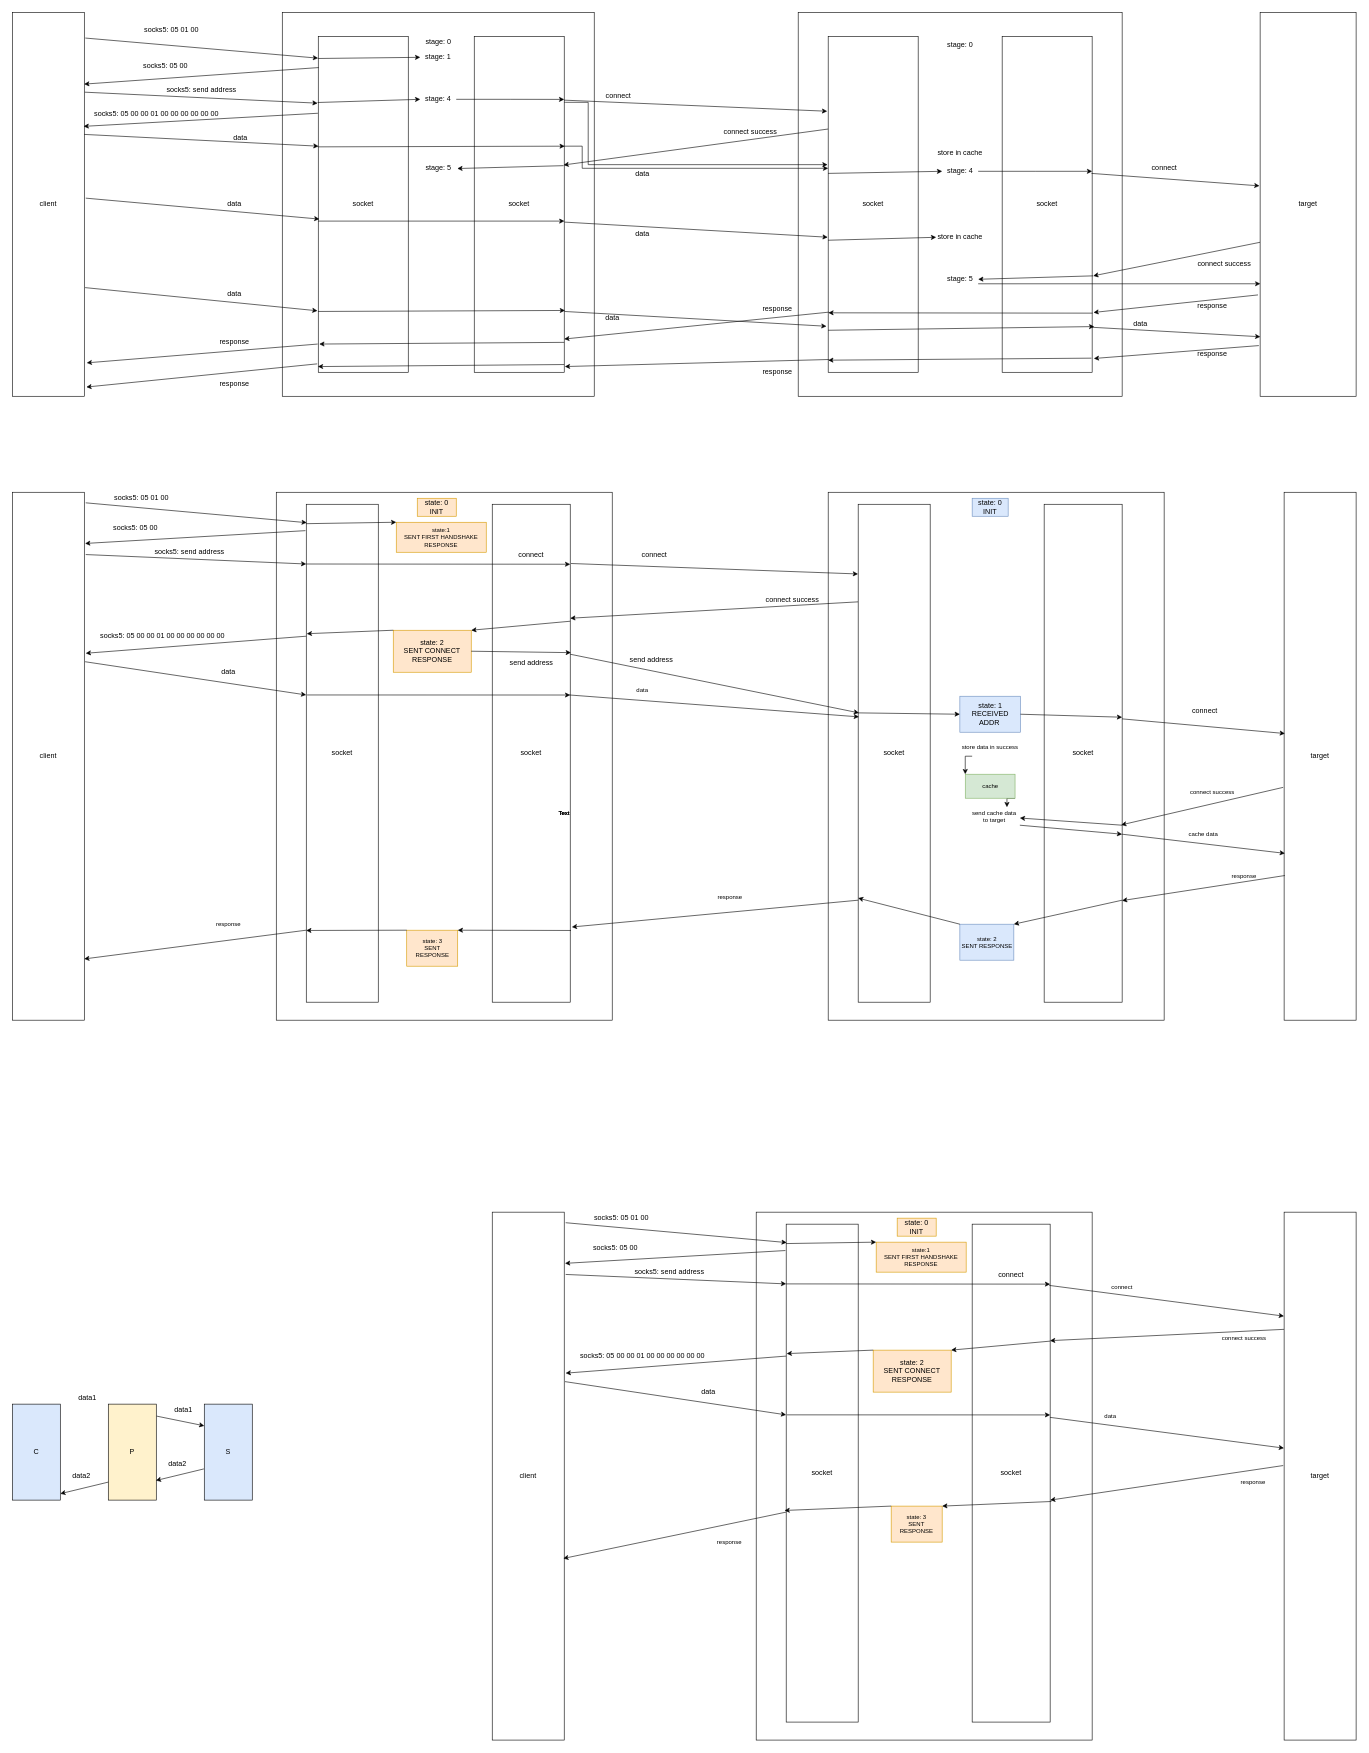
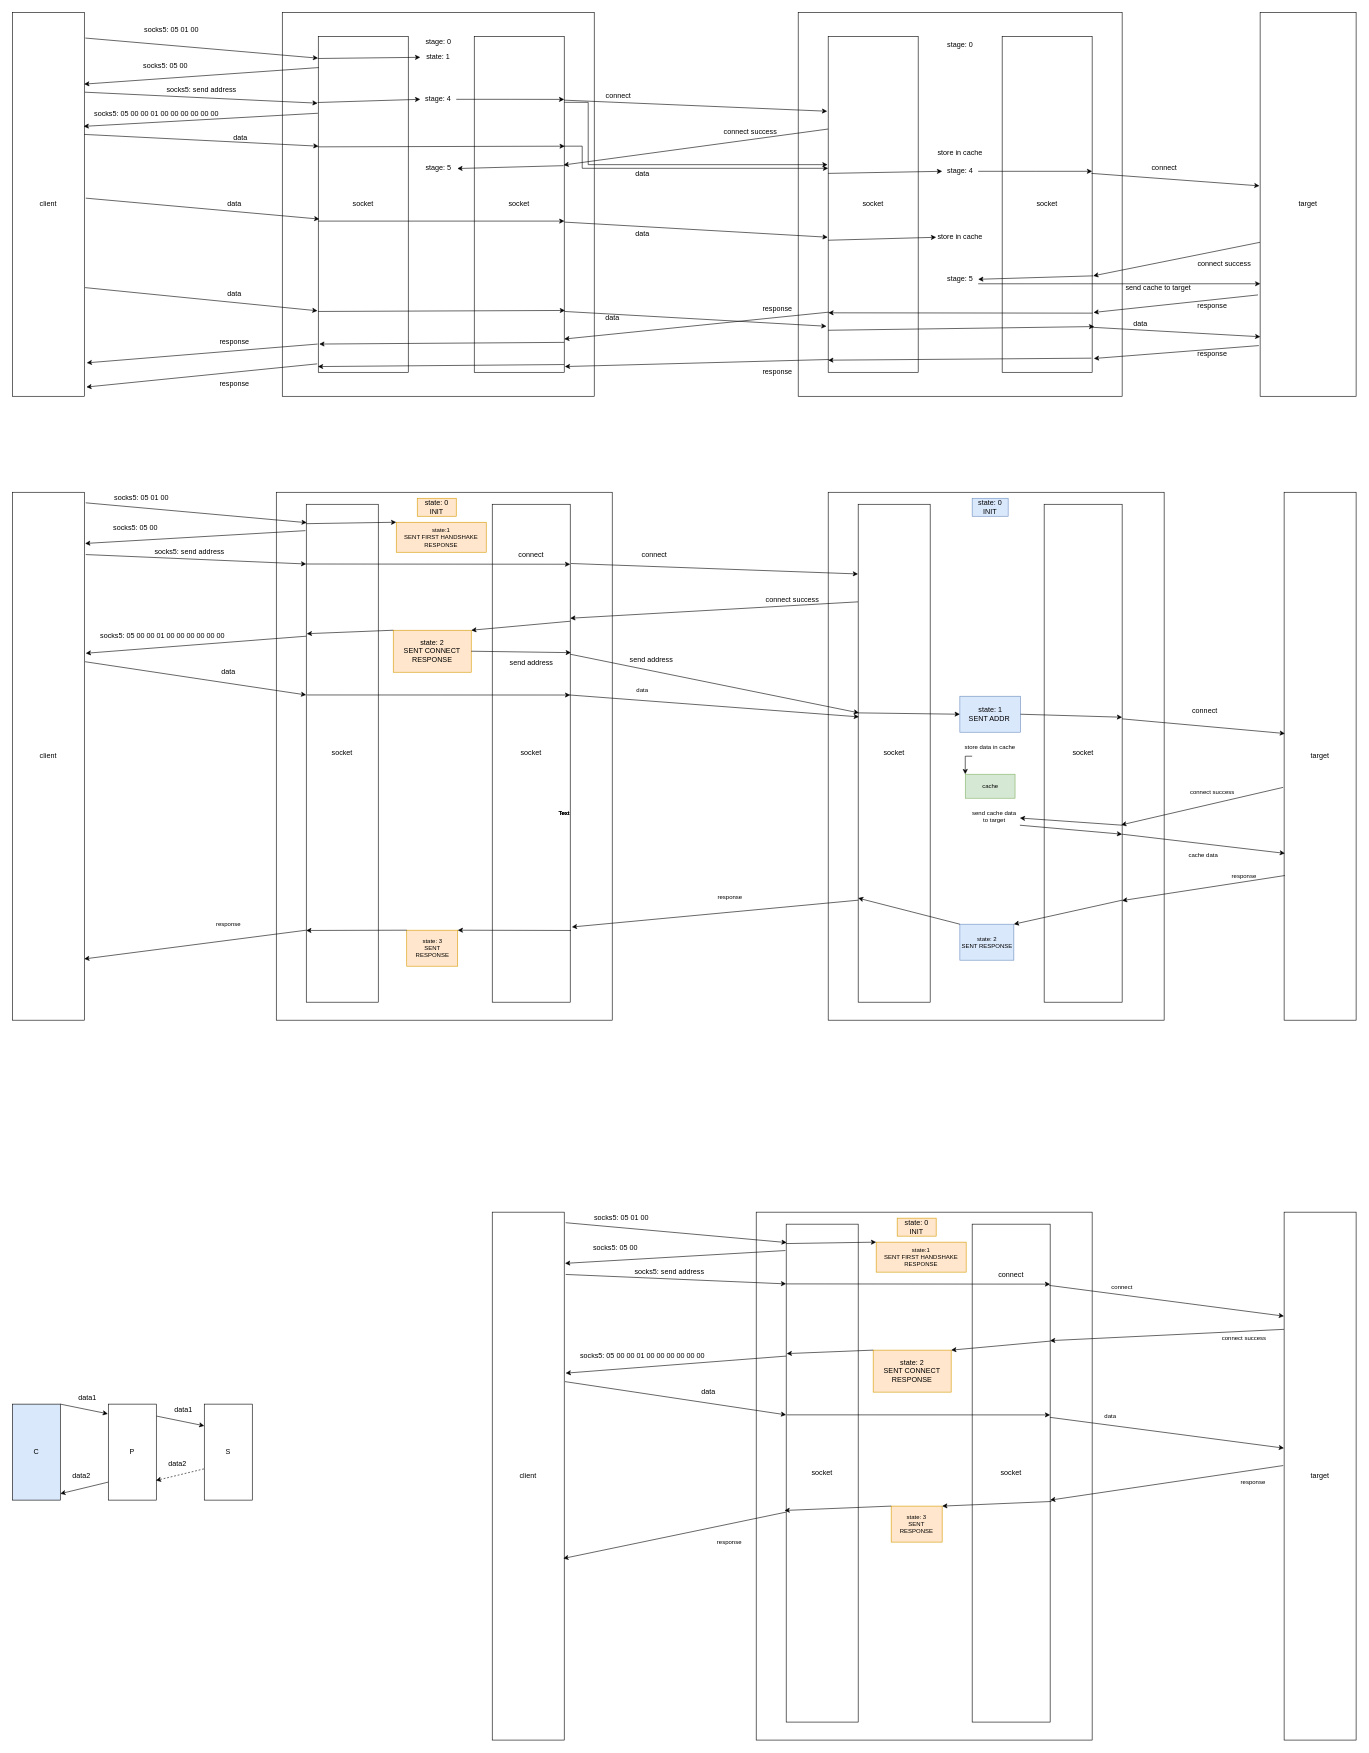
- <mxCell id="15" value="stage: 1" style="text;html=1;strokeColor=none;fillColor=none;align=center;verticalAlign=middle;whiteSpace=wrap;rounded=0;" parent="1" vertex="1"><mxGeometry x="700" y="80" width="60" height="30" as="geometry" /></mxCell>
+ <mxCell id="15" value="state: 1" style="text;html=1;strokeColor=none;fillColor=none;align=center;verticalAlign=middle;whiteSpace=wrap;rounded=0;" parent="1" vertex="1"><mxGeometry x="700" y="80" width="60" height="30" as="geometry" /></mxCell>
+ <mxCell id="63" value="send cache to target" style="text;html=1;align=center;verticalAlign=middle;resizable=0;points=[];autosize=1;strokeColor=none;fillColor=none;" parent="1" vertex="1"><mxGeometry x="1870" y="470" width="120" height="20" as="geometry" /></mxCell>
- <mxCell id="126" value="state: 1&lt;br&gt;RECEIVED ADDR&amp;nbsp;" style="text;html=1;strokeColor=#6c8ebf;fillColor=#dae8fc;align=center;verticalAlign=middle;whiteSpace=wrap;rounded=0;" vertex="1" parent="1"><mxGeometry x="1599.5" y="1160" width="101" height="60" as="geometry" /></mxCell>
+ <mxCell id="126" value="state: 1&lt;br&gt;SENT ADDR&amp;nbsp;" style="text;html=1;strokeColor=#6c8ebf;fillColor=#dae8fc;align=center;verticalAlign=middle;whiteSpace=wrap;rounded=0;" vertex="1" parent="1"><mxGeometry x="1599.5" y="1160" width="101" height="60" as="geometry" /></mxCell>
- <mxCell id="135" value="store data in success" style="text;html=1;strokeColor=none;fillColor=none;align=center;verticalAlign=middle;whiteSpace=wrap;rounded=0;fontSize=10;" vertex="1" parent="1"><mxGeometry x="1590" y="1230" width="120" height="30" as="geometry" /></mxCell>
+ <mxCell id="135" value="store data in cache" style="text;html=1;strokeColor=none;fillColor=none;align=center;verticalAlign=middle;whiteSpace=wrap;rounded=0;fontSize=10;" vertex="1" parent="1"><mxGeometry x="1590" y="1230" width="120" height="30" as="geometry" /></mxCell>
- <mxCell id="160" style="edgeStyle=orthogonalEdgeStyle;rounded=0;orthogonalLoop=1;jettySize=auto;html=1;exitX=1;exitY=1;exitDx=0;exitDy=0;entryX=0.75;entryY=0;entryDx=0;entryDy=0;fontSize=10;" edge="1" parent="1" source="161" target="139"><mxGeometry relative="1" as="geometry" /></mxCell>
- <mxCell id="142" value="cache data" style="text;html=1;align=center;verticalAlign=middle;resizable=0;points=[];autosize=1;strokeColor=none;fillColor=none;fontSize=10;" vertex="1" parent="1"><mxGeometry x="1970" y="1380" width="70" height="20" as="geometry" /></mxCell>
+ <mxCell id="142" value="cache data" style="text;html=1;align=center;verticalAlign=middle;resizable=0;points=[];autosize=1;strokeColor=none;fillColor=none;fontSize=10;" vertex="1" parent="1"><mxGeometry x="1970" y="1415" width="70" height="20" as="geometry" /></mxCell>
+ <mxCell id="117" value="" style="endArrow=classic;html=1;rounded=0;exitX=1;exitY=0;exitDx=0;exitDy=0;entryX=-0.008;entryY=0.101;entryDx=0;entryDy=0;entryPerimeter=0;" edge="1" parent="1" source="114" target="115"><mxGeometry width="50" height="50" relative="1" as="geometry"><mxPoint x="300" y="2440" as="sourcePoint" /><mxPoint x="350" y="2390" as="targetPoint" /></mxGeometry></mxCell>
- <mxCell id="115" value="P" style="rounded=0;whiteSpace=wrap;html=1;fillColor=#fff2cc;" vertex="1" parent="1"><mxGeometry x="180" y="2340" width="80" height="160" as="geometry" /></mxCell>
+ <mxCell id="115" value="P" style="rounded=0;whiteSpace=wrap;html=1;" vertex="1" parent="1"><mxGeometry x="180" y="2340" width="80" height="160" as="geometry" /></mxCell>
- <mxCell id="116" value="S" style="rounded=0;whiteSpace=wrap;html=1;fillColor=#dae8fc;" vertex="1" parent="1"><mxGeometry x="340" y="2340" width="80" height="160" as="geometry" /></mxCell>
+ <mxCell id="116" value="S" style="rounded=0;whiteSpace=wrap;html=1;" vertex="1" parent="1"><mxGeometry x="340" y="2340" width="80" height="160" as="geometry" /></mxCell>
- <mxCell id="121" value="" style="endArrow=classic;html=1;rounded=0;exitX=-0.008;exitY=0.675;exitDx=0;exitDy=0;exitPerimeter=0;entryX=0.992;entryY=0.796;entryDx=0;entryDy=0;entryPerimeter=0;" edge="1" parent="1" source="116" target="115"><mxGeometry width="50" height="50" relative="1" as="geometry"><mxPoint x="280" y="2450" as="sourcePoint" /><mxPoint x="290" y="2490" as="targetPoint" /></mxGeometry></mxCell>
+ <mxCell id="121" value="" style="endArrow=classic;html=1;rounded=0;exitX=-0.008;exitY=0.675;exitDx=0;exitDy=0;exitPerimeter=0;entryX=0.992;entryY=0.796;entryDx=0;entryDy=0;entryPerimeter=0;dashed=1;" edge="1" parent="1" source="116" target="115"><mxGeometry width="50" height="50" relative="1" as="geometry"><mxPoint x="280" y="2450" as="sourcePoint" /><mxPoint x="290" y="2490" as="targetPoint" /></mxGeometry></mxCell>
